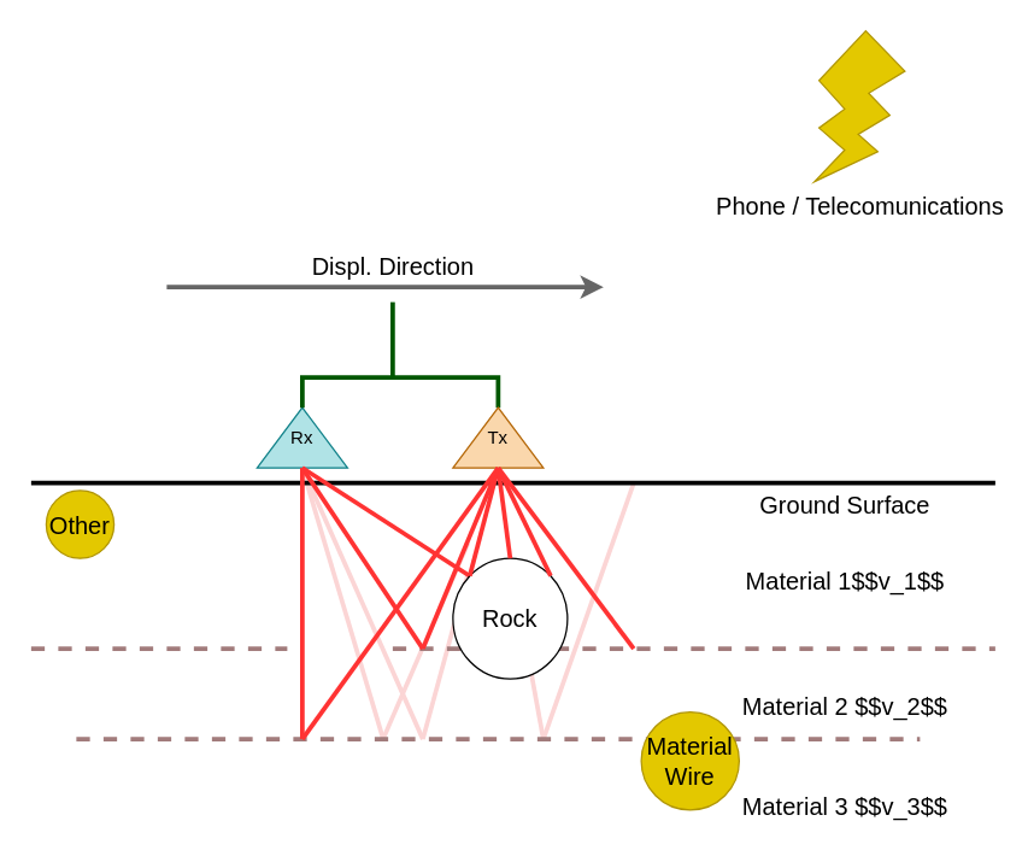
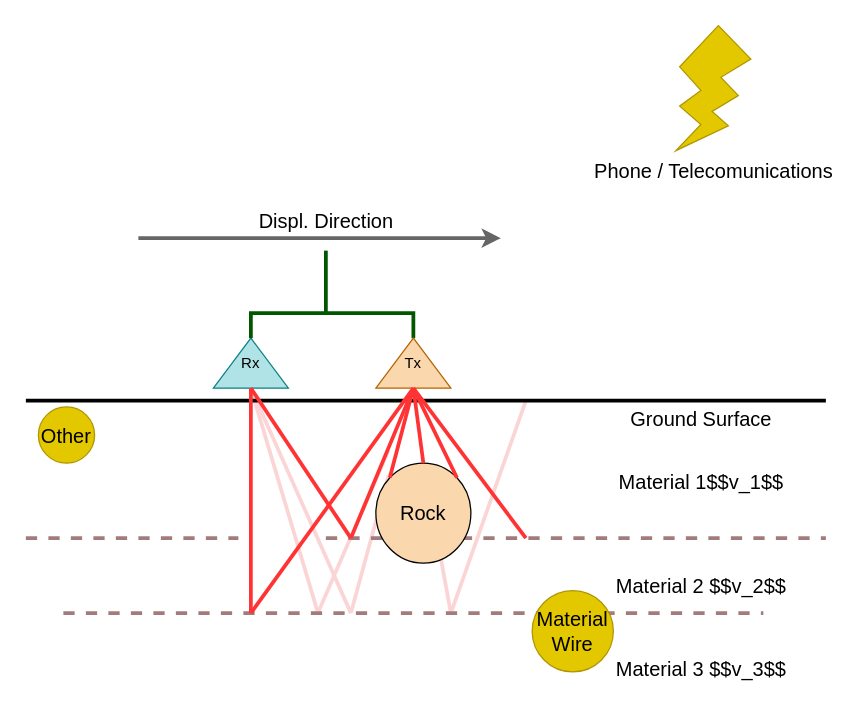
- <mxCell id="18" style="rounded=0;orthogonalLoop=1;jettySize=auto;html=1;exitX=0;exitY=0;exitDx=0;exitDy=0;entryX=0;entryY=0.5;entryDx=0;entryDy=0;strokeColor=#FF3333;strokeWidth=3;fontSize=16;endArrow=none;endFill=0;" edge="1" parent="1" source="19" target="9"><mxGeometry relative="1" as="geometry" /></mxCell>
- <mxCell id="19" value="Rock" style="ellipse;whiteSpace=wrap;html=1;fontSize=16;" vertex="1" parent="1"><mxGeometry x="300" y="370" width="76" height="80" as="geometry" /></mxCell>
+ <mxCell id="19" value="Rock" style="ellipse;whiteSpace=wrap;html=1;fontSize=16;fillColor=#fad7ac;" vertex="1" parent="1"><mxGeometry x="300" y="370" width="76" height="80" as="geometry" /></mxCell>
